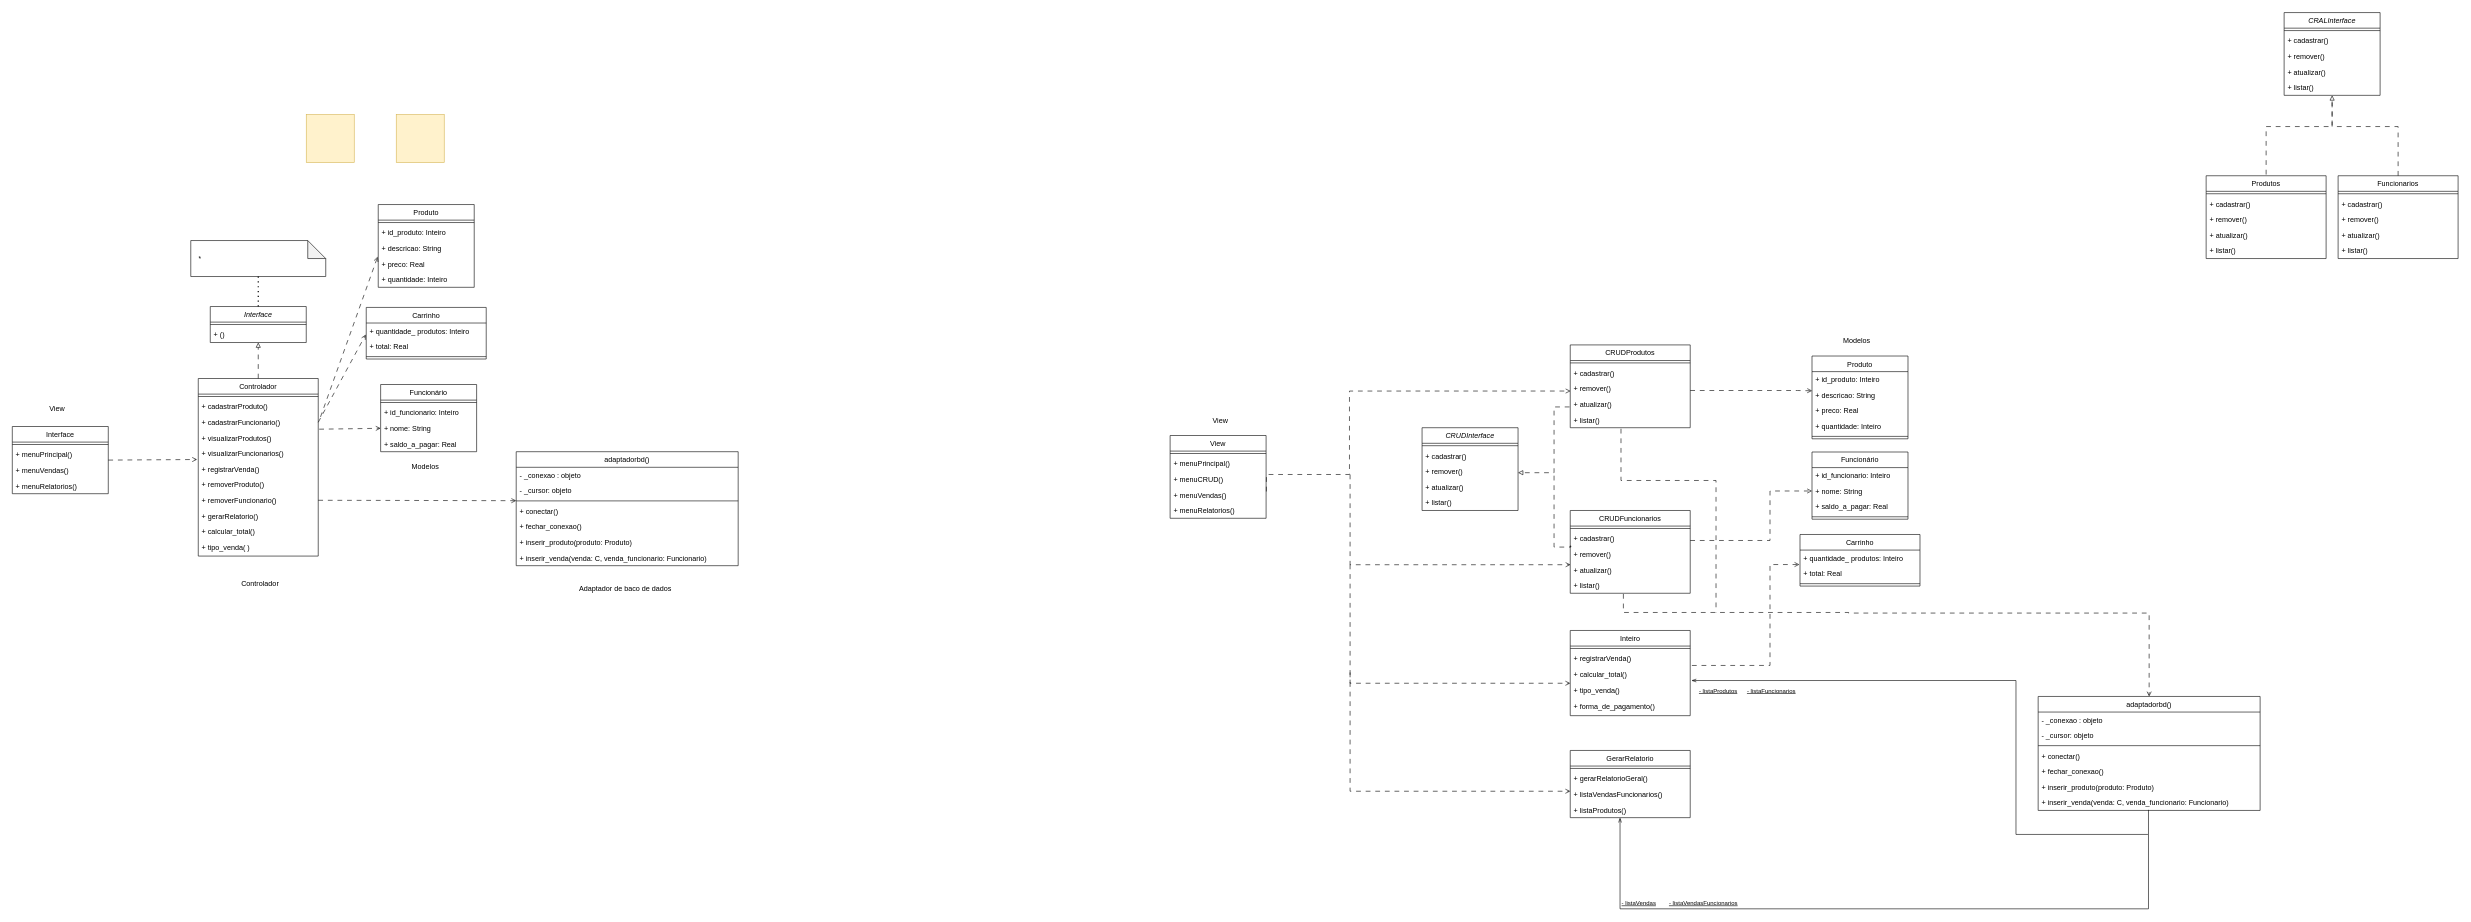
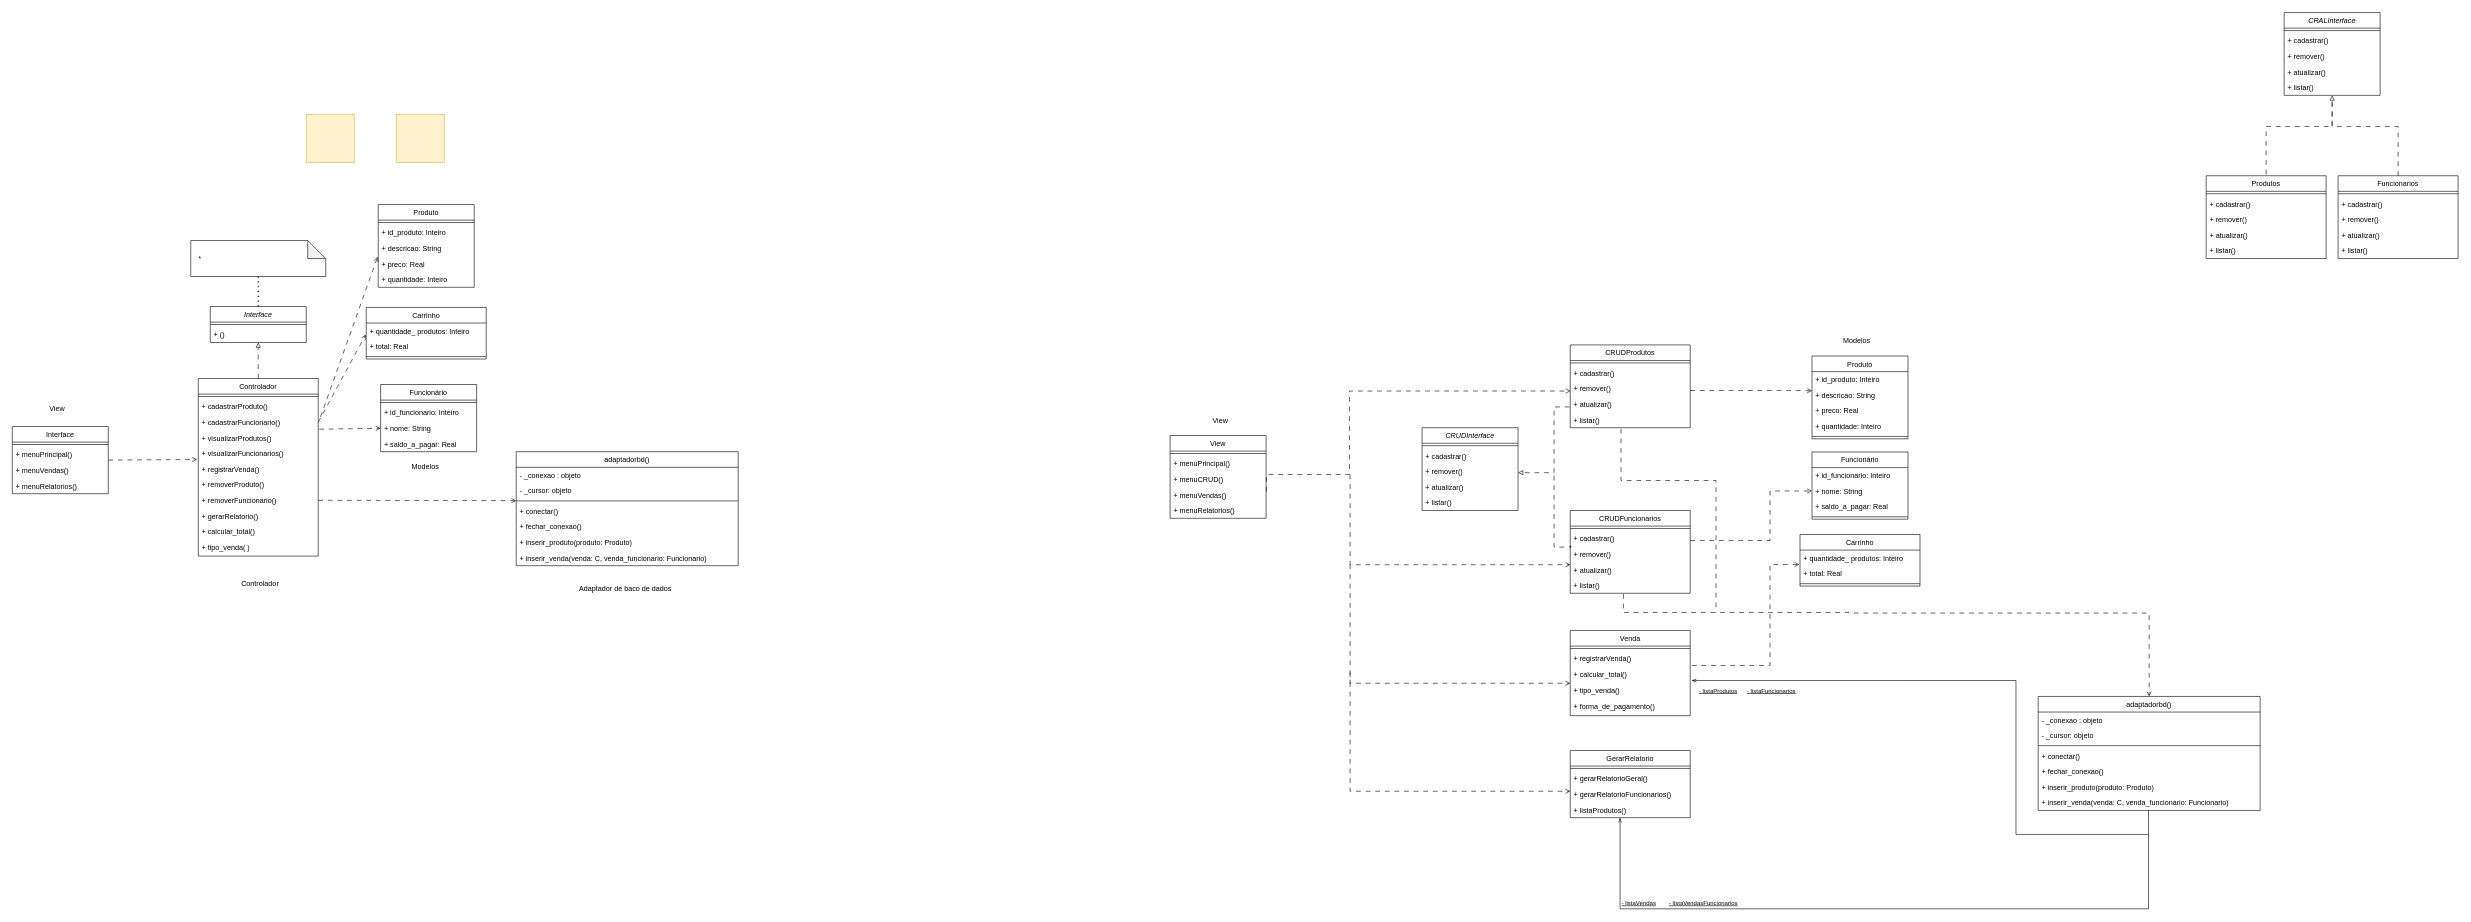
- <mxCell id="115" value="Inteiro" style="swimlane;fontStyle=0;align=center;verticalAlign=top;childLayout=stackLayout;horizontal=1;startSize=26;horizontalStack=0;resizeParent=1;resizeLast=0;collapsible=1;marginBottom=0;rounded=0;shadow=0;strokeWidth=1;" vertex="1" parent="1"><mxGeometry x="2617" y="1050" width="200" height="142" as="geometry"><mxRectangle x="130" y="380" width="160" height="26" as="alternateBounds" /></mxGeometry></mxCell>
+ <mxCell id="115" value="Venda" style="swimlane;fontStyle=0;align=center;verticalAlign=top;childLayout=stackLayout;horizontal=1;startSize=26;horizontalStack=0;resizeParent=1;resizeLast=0;collapsible=1;marginBottom=0;rounded=0;shadow=0;strokeWidth=1;" vertex="1" parent="1"><mxGeometry x="2617" y="1050" width="200" height="142" as="geometry"><mxRectangle x="130" y="380" width="160" height="26" as="alternateBounds" /></mxGeometry></mxCell>
- <mxCell id="113" value="+ listaVendasFuncionarios()" style="text;align=left;verticalAlign=top;spacingLeft=4;spacingRight=4;overflow=hidden;rotatable=0;points=[[0,0.5],[1,0.5]];portConstraint=eastwest;" vertex="1" parent="110"><mxGeometry y="60" width="200" height="26" as="geometry" /></mxCell>
+ <mxCell id="113" value="+ gerarRelatorioFuncionarios()" style="text;align=left;verticalAlign=top;spacingLeft=4;spacingRight=4;overflow=hidden;rotatable=0;points=[[0,0.5],[1,0.5]];portConstraint=eastwest;" vertex="1" parent="110"><mxGeometry y="60" width="200" height="26" as="geometry" /></mxCell>
